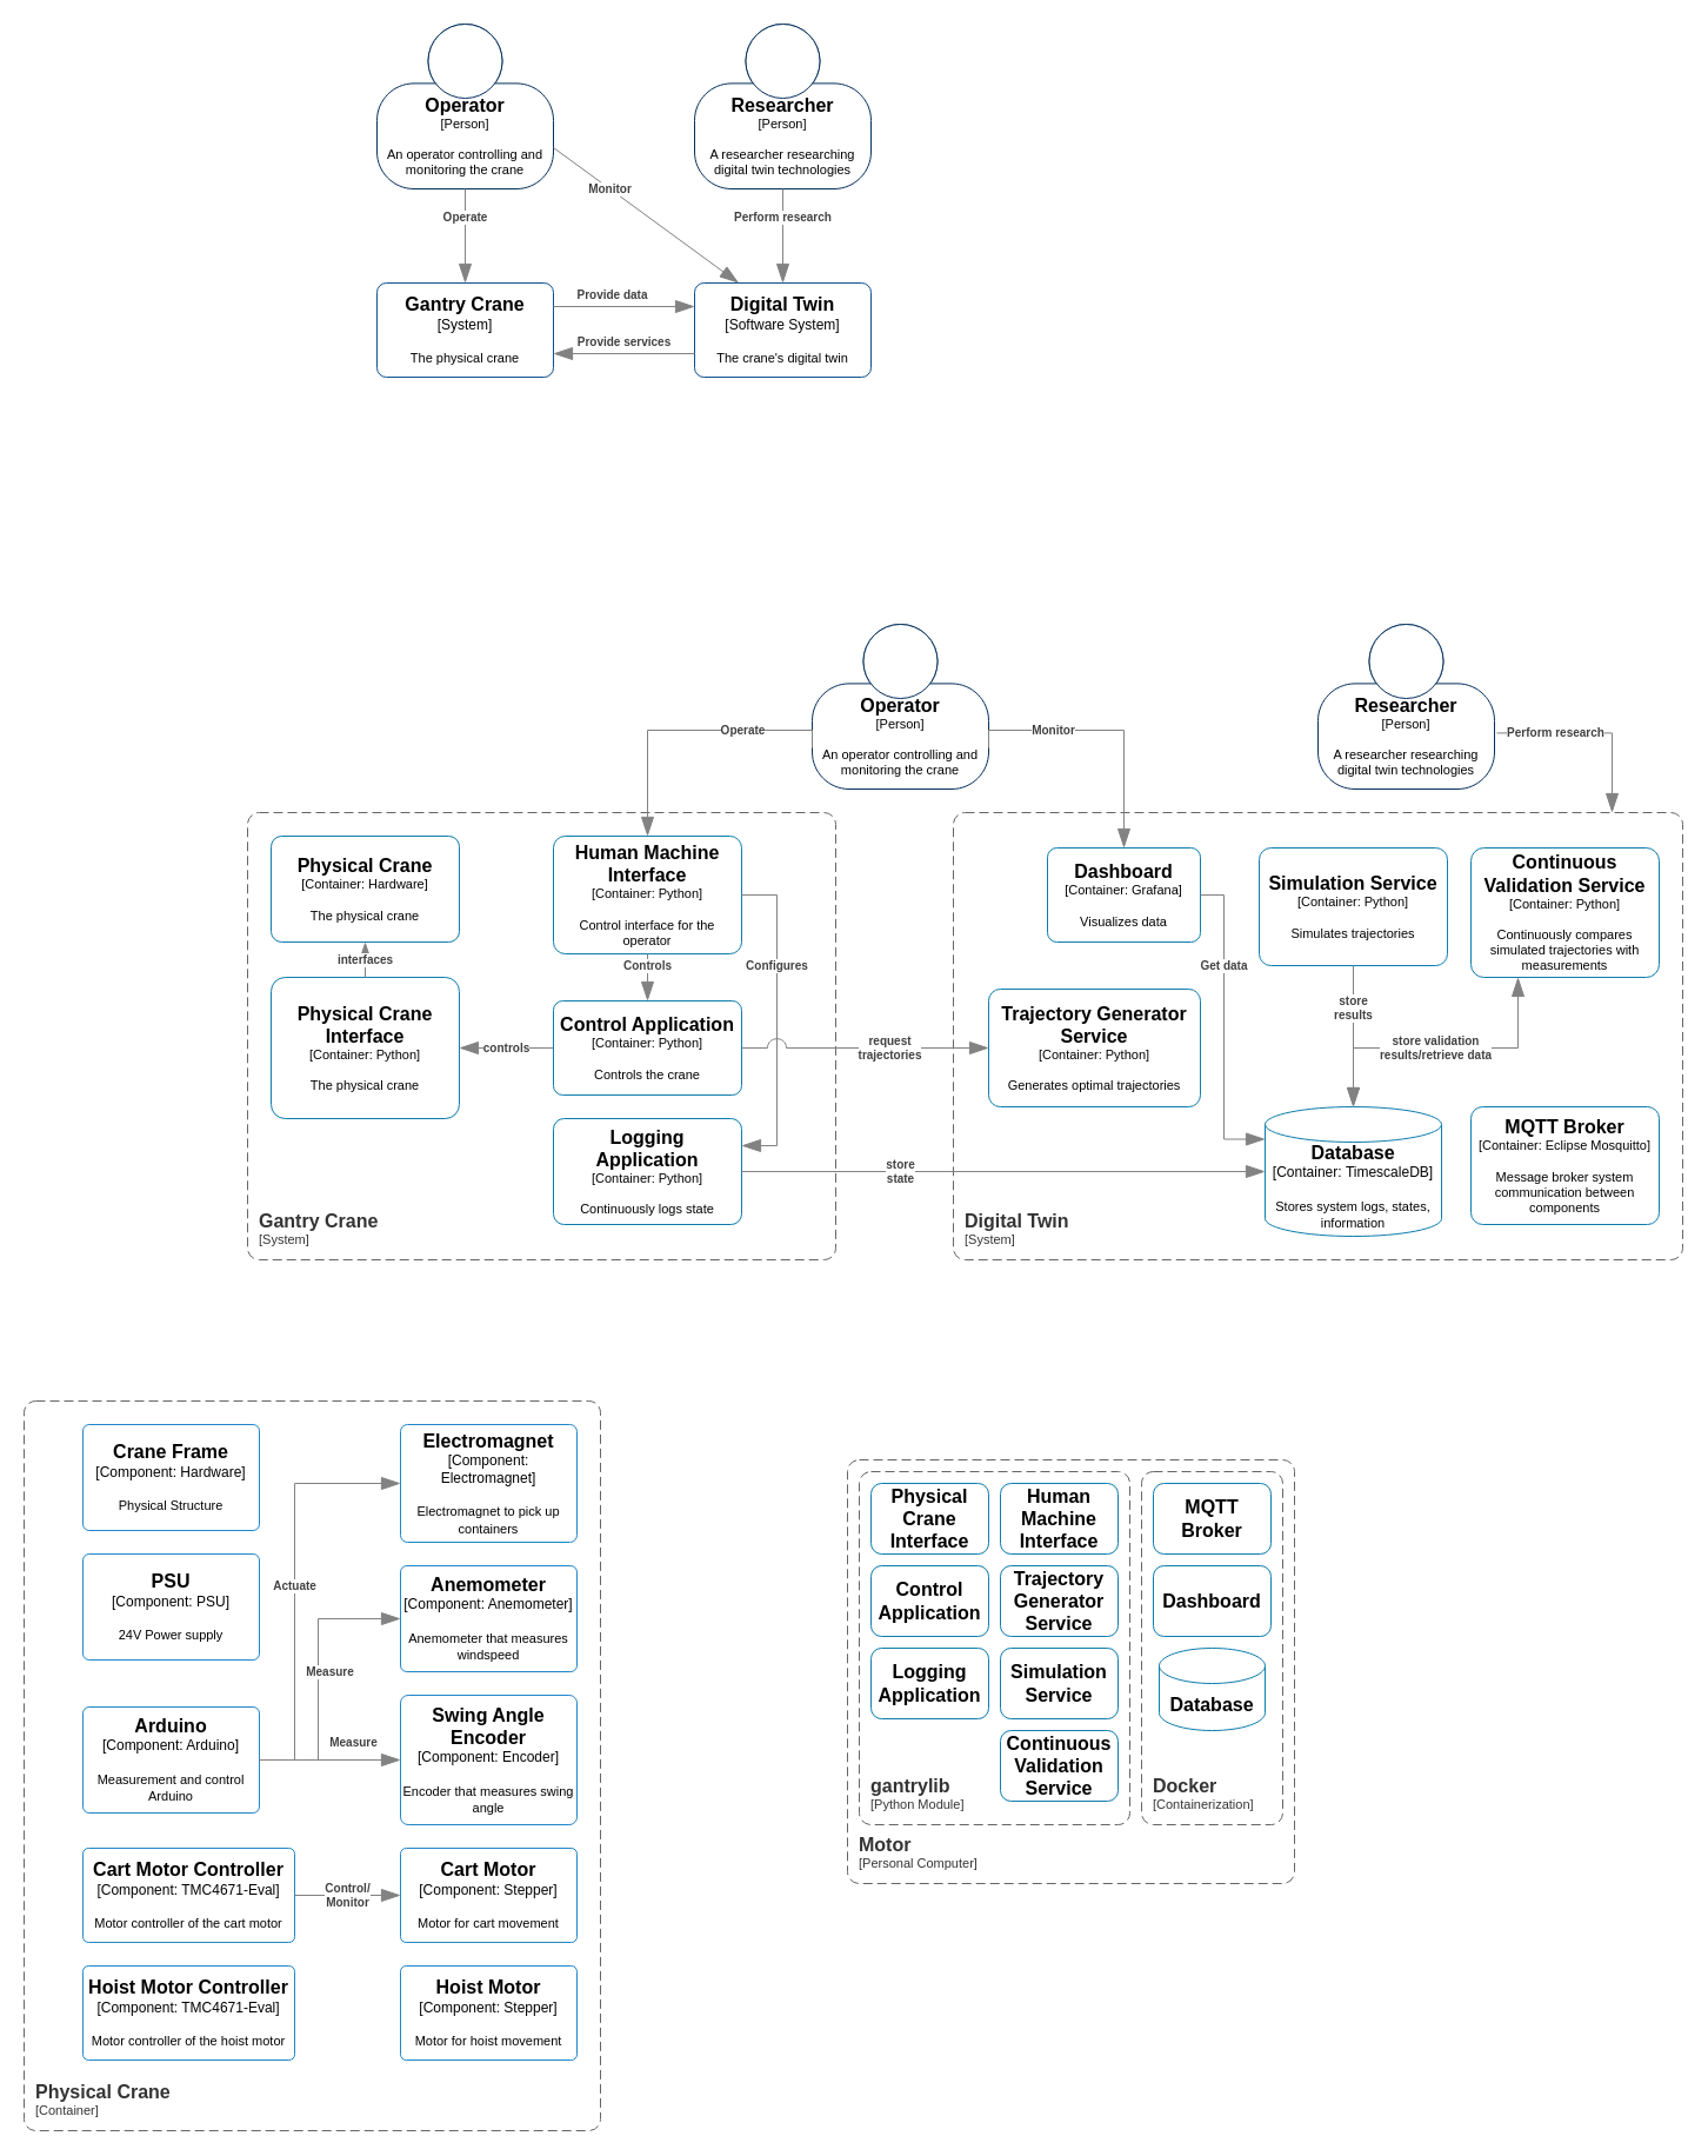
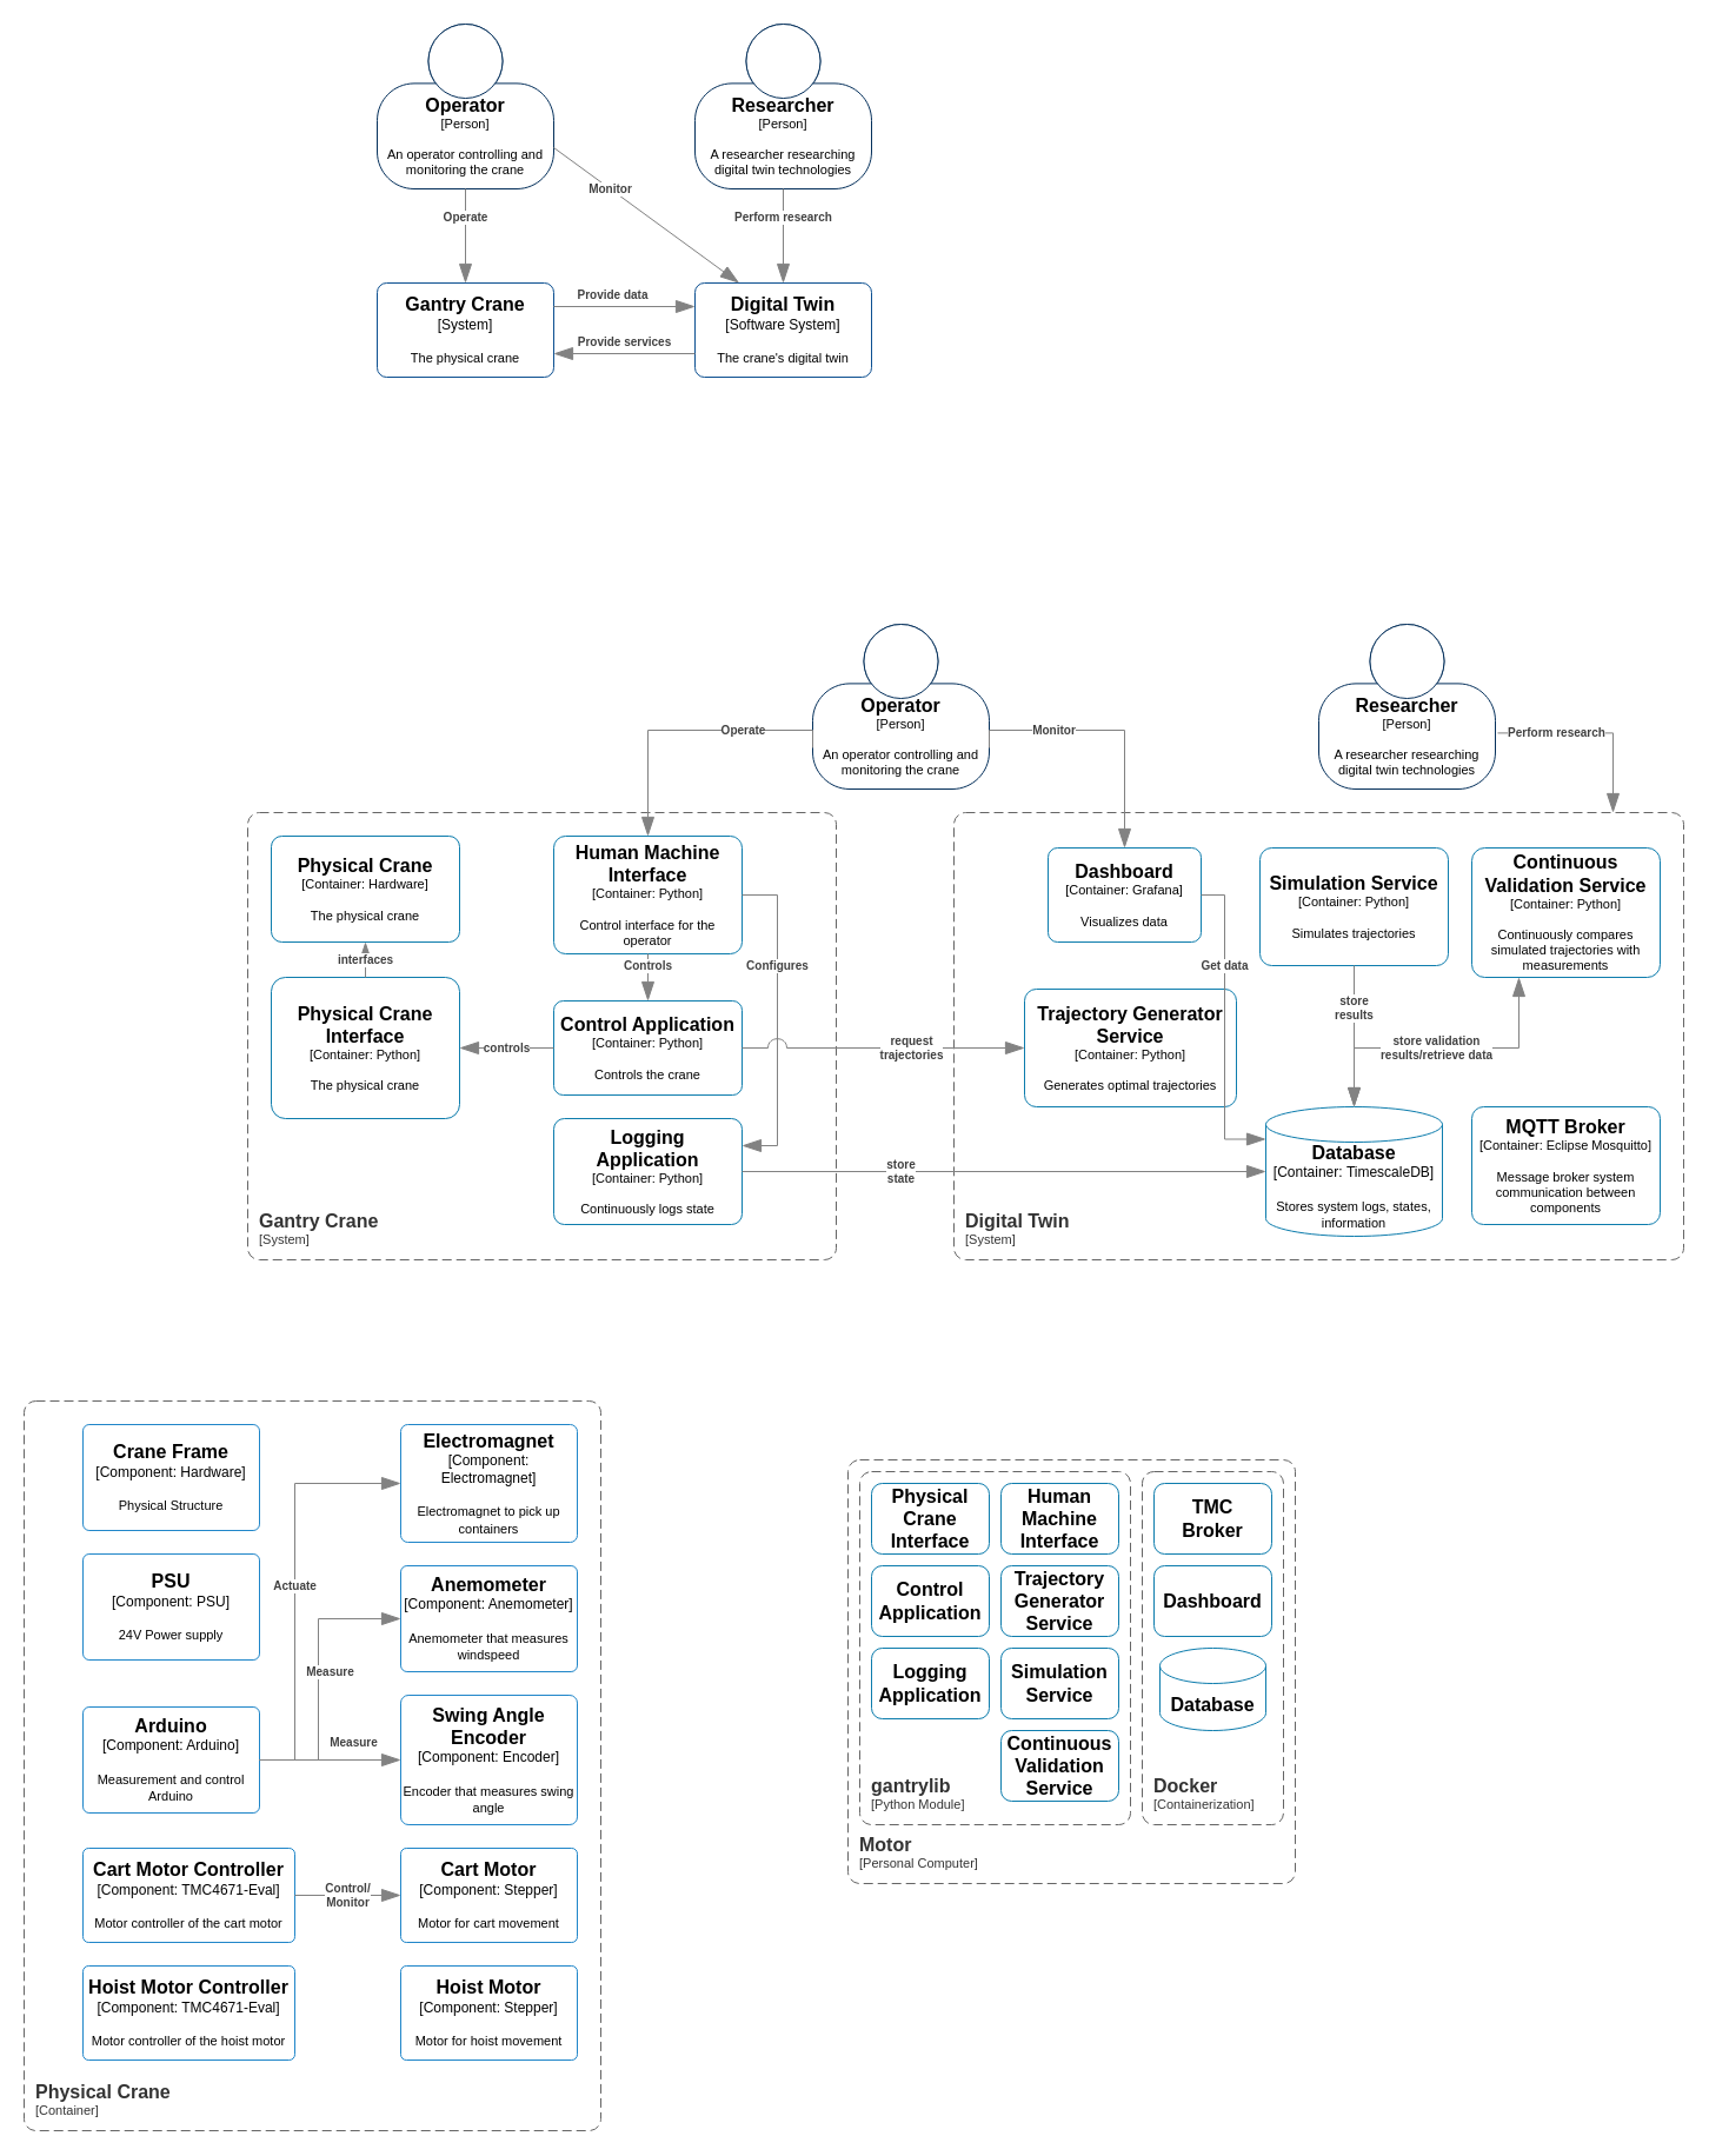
- <mxCell id="13" value="&lt;font style=&quot;font-size: 16px&quot;&gt;&lt;b&gt;Trajectory Generator Service&lt;/b&gt;&lt;/font&gt;&lt;div&gt;[Container: Python]&lt;/div&gt;&lt;br&gt;&lt;div&gt;&lt;font style=&quot;font-size: 11px&quot;&gt;&lt;font&gt;Generates optimal trajectories&lt;/font&gt;&lt;/font&gt;&lt;/div&gt;" style="rounded=1;whiteSpace=wrap;html=1;fontSize=11;labelBackgroundColor=none;fillColor=default;fontColor=default;align=center;arcSize=10;strokeColor=#0E7DAD;metaEdit=1;resizable=1;points=[[0.25,0,0],[0.5,0,0],[0.75,0,0],[1,0.25,0],[1,0.5,0],[1,0.75,0],[0.75,1,0],[0.5,1,0],[0.25,1,0],[0,0.75,0],[0,0.5,0],[0,0.25,0]];movable=1;rotatable=1;deletable=1;editable=1;locked=0;connectable=1;" vertex="1" parent="1"><mxGeometry x="840" y="840" width="180" height="100" as="geometry" /></mxCell>
+ <mxCell id="13" value="&lt;font style=&quot;font-size: 16px&quot;&gt;&lt;b&gt;Trajectory Generator Service&lt;/b&gt;&lt;/font&gt;&lt;div&gt;[Container: Python]&lt;/div&gt;&lt;br&gt;&lt;div&gt;&lt;font style=&quot;font-size: 11px&quot;&gt;&lt;font&gt;Generates optimal trajectories&lt;/font&gt;&lt;/font&gt;&lt;/div&gt;" style="rounded=1;whiteSpace=wrap;html=1;fontSize=11;labelBackgroundColor=none;fillColor=default;fontColor=default;align=center;arcSize=10;strokeColor=#0E7DAD;metaEdit=1;resizable=1;points=[[0.25,0,0],[0.5,0,0],[0.75,0,0],[1,0.25,0],[1,0.5,0],[1,0.75,0],[0.75,1,0],[0.5,1,0],[0.25,1,0],[0,0.75,0],[0,0.5,0],[0,0.25,0]];movable=1;rotatable=1;deletable=1;editable=1;locked=0;connectable=1;" vertex="1" parent="1"><mxGeometry x="870" y="840" width="180" height="100" as="geometry" /></mxCell>
- <mxCell id="63" value="&lt;span style=&quot;font-size: 16px;&quot;&gt;&lt;b&gt;MQTT &lt;br&gt;Broker&lt;/b&gt;&lt;/span&gt;" style="rounded=1;whiteSpace=wrap;html=1;strokeColor=#0E7DAD;" vertex="1" parent="1"><mxGeometry x="980" y="1260" width="100" height="60" as="geometry" /></mxCell>
+ <mxCell id="63" value="&lt;span style=&quot;font-size: 16px;&quot;&gt;&lt;b&gt;TMC &lt;br&gt;Broker&lt;/b&gt;&lt;/span&gt;" style="rounded=1;whiteSpace=wrap;html=1;strokeColor=#0E7DAD;" vertex="1" parent="1"><mxGeometry x="980" y="1260" width="100" height="60" as="geometry" /></mxCell>
